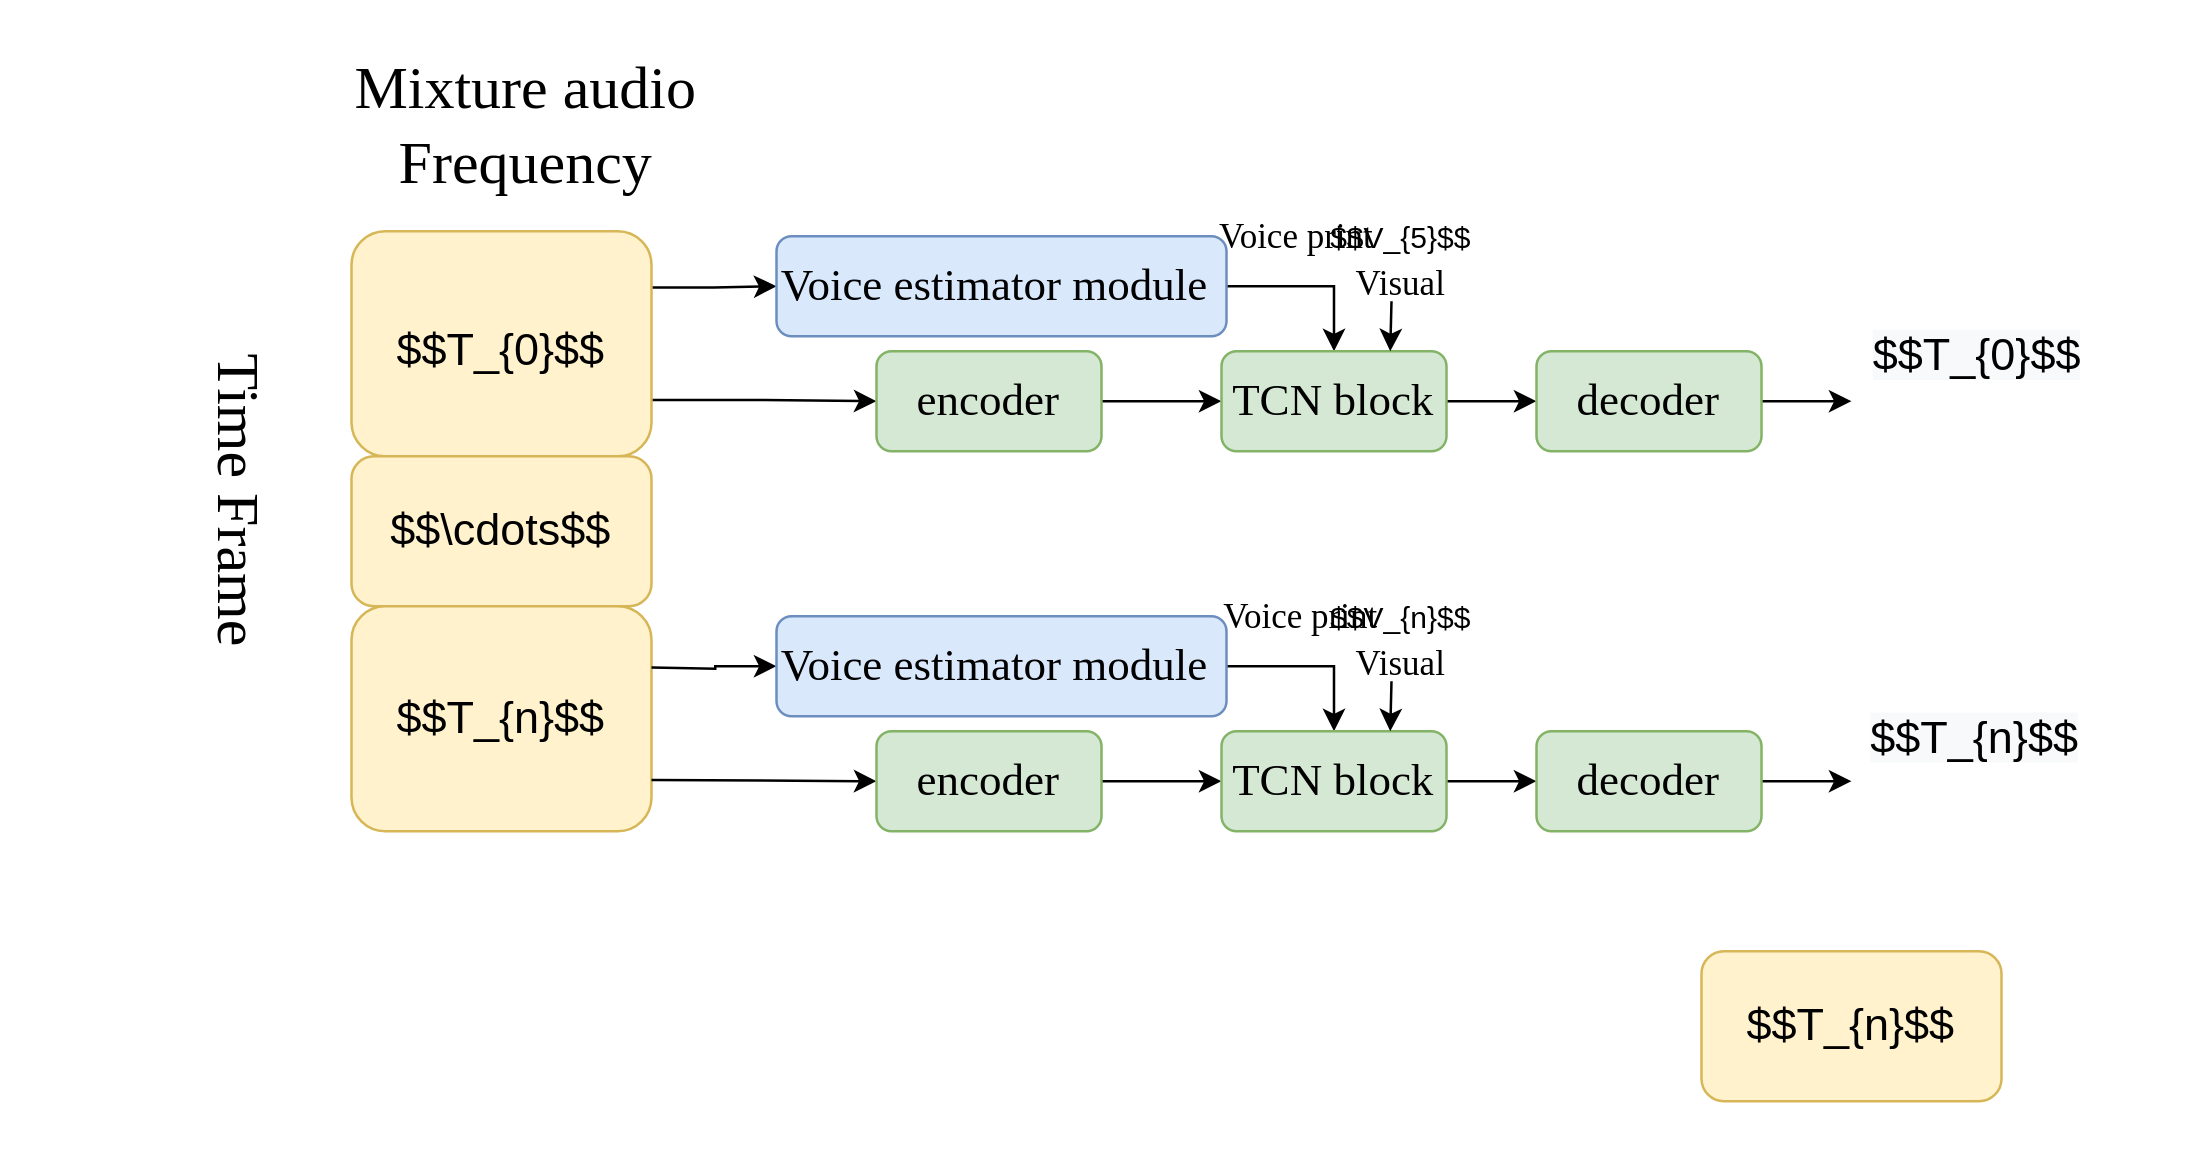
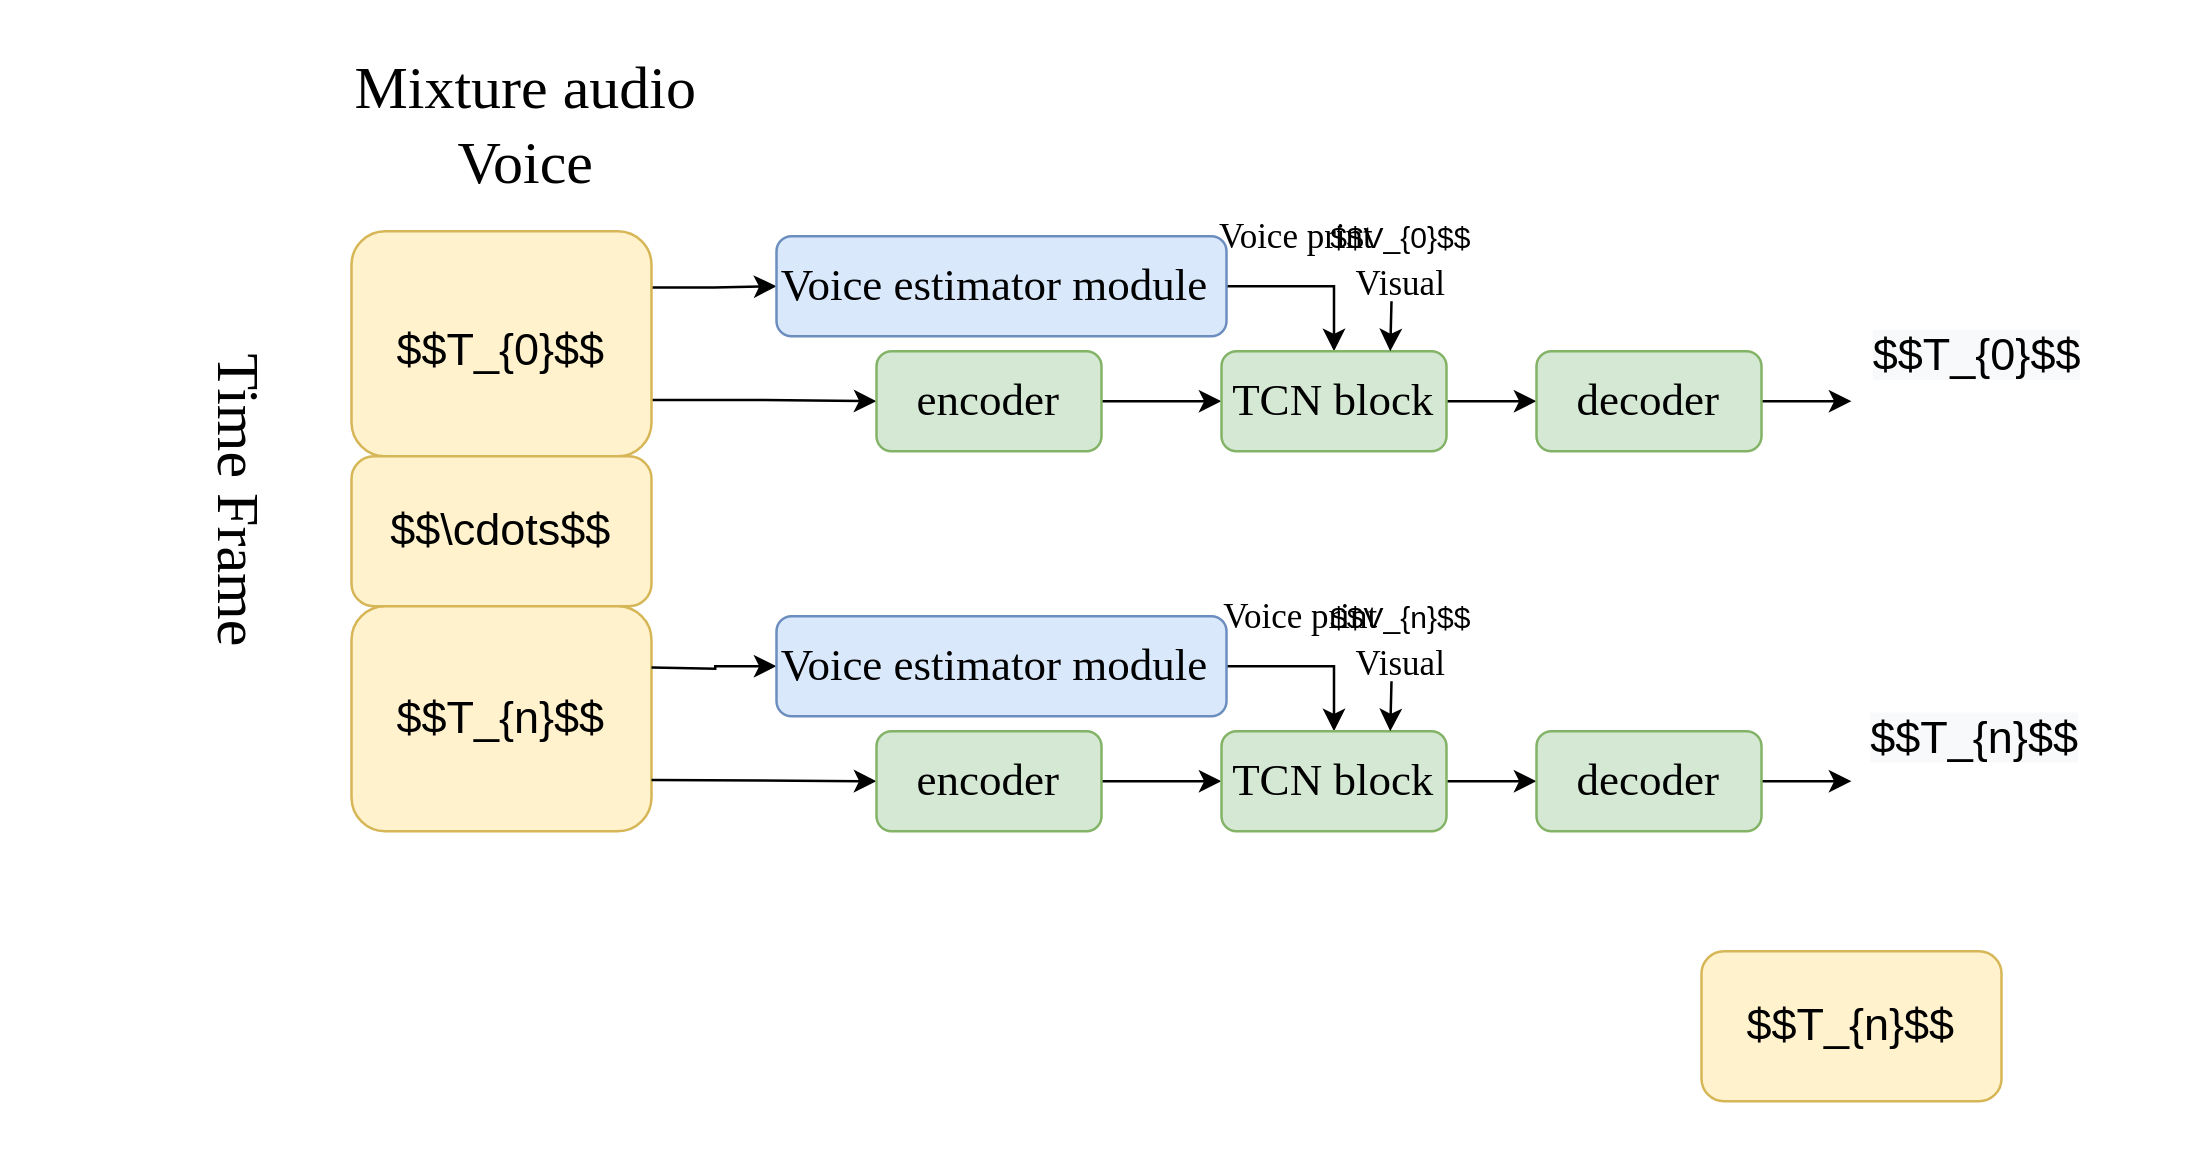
- <mxCell id="9" value="&lt;font style=&quot;font-size: 24px&quot; face=&quot;Times New Roman&quot;&gt;Frequency&lt;/font&gt;" style="text;html=1;strokeColor=none;fillColor=none;align=center;verticalAlign=middle;whiteSpace=wrap;rounded=0;" vertex="1" parent="1"><mxGeometry x="130" y="50" width="160" height="30" as="geometry" /></mxCell>
+ <mxCell id="9" value="&lt;font style=&quot;font-size: 24px&quot; face=&quot;Times New Roman&quot;&gt;Voice&lt;/font&gt;" style="text;html=1;strokeColor=none;fillColor=none;align=center;verticalAlign=middle;whiteSpace=wrap;rounded=0;" vertex="1" parent="1"><mxGeometry x="130" y="50" width="160" height="30" as="geometry" /></mxCell>
- <mxCell id="37" value="$$V_{5}$$" style="text;html=1;strokeColor=none;fillColor=none;align=center;verticalAlign=middle;whiteSpace=wrap;rounded=0;" vertex="1" parent="1"><mxGeometry x="540" y="85" width="40" height="20" as="geometry" /></mxCell>
+ <mxCell id="37" value="$$V_{0}$$" style="text;html=1;strokeColor=none;fillColor=none;align=center;verticalAlign=middle;whiteSpace=wrap;rounded=0;" vertex="1" parent="1"><mxGeometry x="540" y="85" width="40" height="20" as="geometry" /></mxCell>
